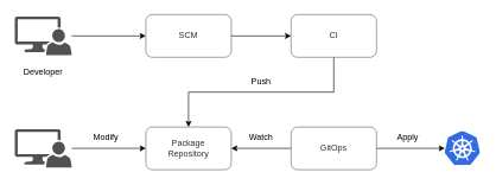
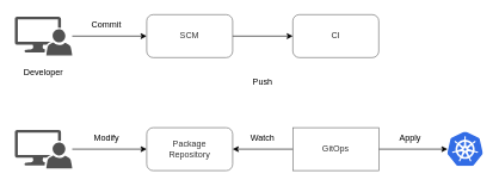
+ <mxCell id="11" value="Commit" style="text;html=1;align=center;verticalAlign=middle;whiteSpace=wrap;rounded=0;" parent="1" vertex="1"><mxGeometry x="118" y="20" width="60" height="30" as="geometry" /></mxCell>
- <mxCell id="8" style="edgeStyle=orthogonalEdgeStyle;rounded=0;orthogonalLoop=1;jettySize=auto;html=1;entryX=0.5;entryY=0;entryDx=0;entryDy=0;exitX=0.5;exitY=1;exitDx=0;exitDy=0;" parent="1" source="9" target="10" edge="1"><mxGeometry relative="1" as="geometry" /></mxCell>
- <mxCell id="14" value="GitOps" style="rounded=1;whiteSpace=wrap;html=1;fillColor=none;strokeColor=#666666;fontColor=#333333;" parent="1" vertex="1"><mxGeometry x="408" y="178" width="120" height="60" as="geometry" /></mxCell>
+ <mxCell id="14" value="GitOps" style="whiteSpace=wrap;html=1;fillColor=none;strokeColor=#666666;fontColor=#333333;rounded=0;" parent="1" vertex="1"><mxGeometry x="408" y="178" width="120" height="60" as="geometry" /></mxCell>
